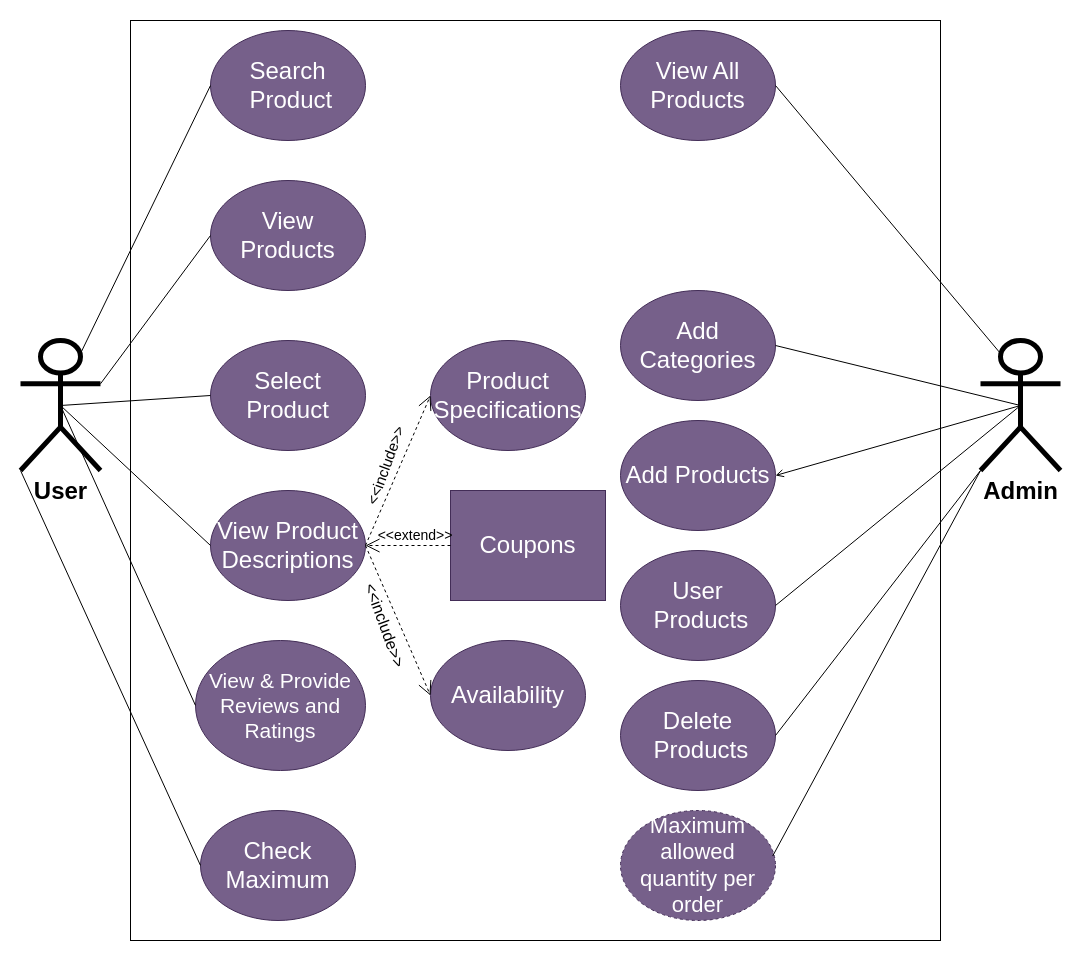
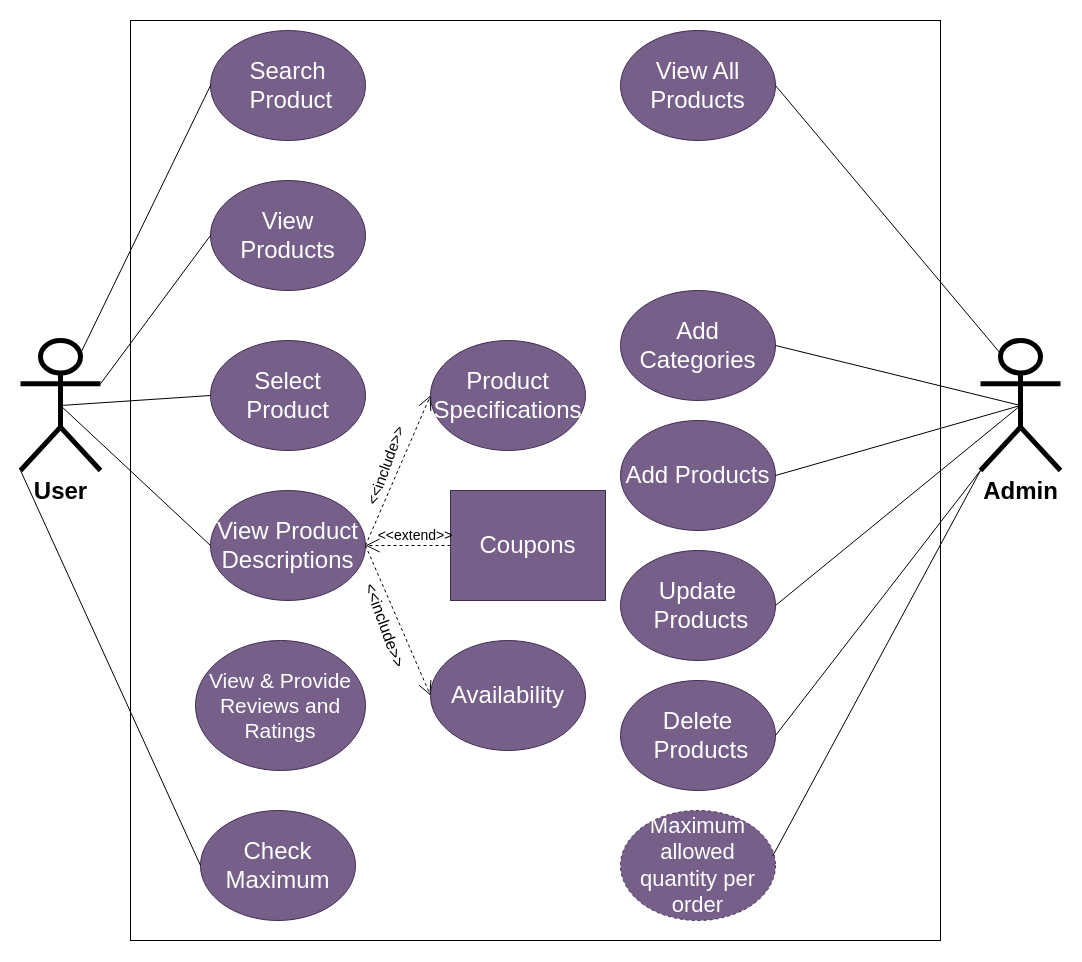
- <mxCell id="23" value="" style="endArrow=open;html=1;rounded=0;exitX=0.5;exitY=0.5;exitDx=0;exitDy=0;exitPerimeter=0;entryX=1;entryY=0.5;entryDx=0;entryDy=0;" parent="1" source="4" target="18" edge="1"><mxGeometry width="50" height="50" relative="1" as="geometry"><mxPoint x="570" y="430" as="sourcePoint" /><mxPoint x="620" y="380" as="targetPoint" /></mxGeometry></mxCell>
+ <mxCell id="23" value="" style="endArrow=none;html=1;rounded=0;exitX=0.5;exitY=0.5;exitDx=0;exitDy=0;exitPerimeter=0;entryX=1;entryY=0.5;entryDx=0;entryDy=0;" parent="1" source="4" target="18" edge="1"><mxGeometry width="50" height="50" relative="1" as="geometry"><mxPoint x="570" y="430" as="sourcePoint" /><mxPoint x="620" y="380" as="targetPoint" /></mxGeometry></mxCell>
- <mxCell id="13" value="" style="endArrow=none;html=1;rounded=0;exitX=0.5;exitY=0.5;exitDx=0;exitDy=0;exitPerimeter=0;entryX=0;entryY=0.5;entryDx=0;entryDy=0;" parent="1" source="3" target="9" edge="1"><mxGeometry width="50" height="50" relative="1" as="geometry"><mxPoint x="100" y="373" as="sourcePoint" /><mxPoint x="230" y="105" as="targetPoint" /></mxGeometry></mxCell>
- <mxCell id="19" value="User&lt;br style=&quot;font-size: 24px;&quot;&gt;&amp;nbsp;Products" style="ellipse;whiteSpace=wrap;html=1;fontSize=24;fillColor=#76608a;fontColor=#ffffff;strokeColor=#432D57;" parent="1" vertex="1"><mxGeometry x="620" y="550" width="155" height="110" as="geometry" /></mxCell>
+ <mxCell id="19" value="Update&lt;br style=&quot;font-size: 24px;&quot;&gt;&amp;nbsp;Products" style="ellipse;whiteSpace=wrap;html=1;fontSize=24;fillColor=#76608a;fontColor=#ffffff;strokeColor=#432D57;" parent="1" vertex="1"><mxGeometry x="620" y="550" width="155" height="110" as="geometry" /></mxCell>
